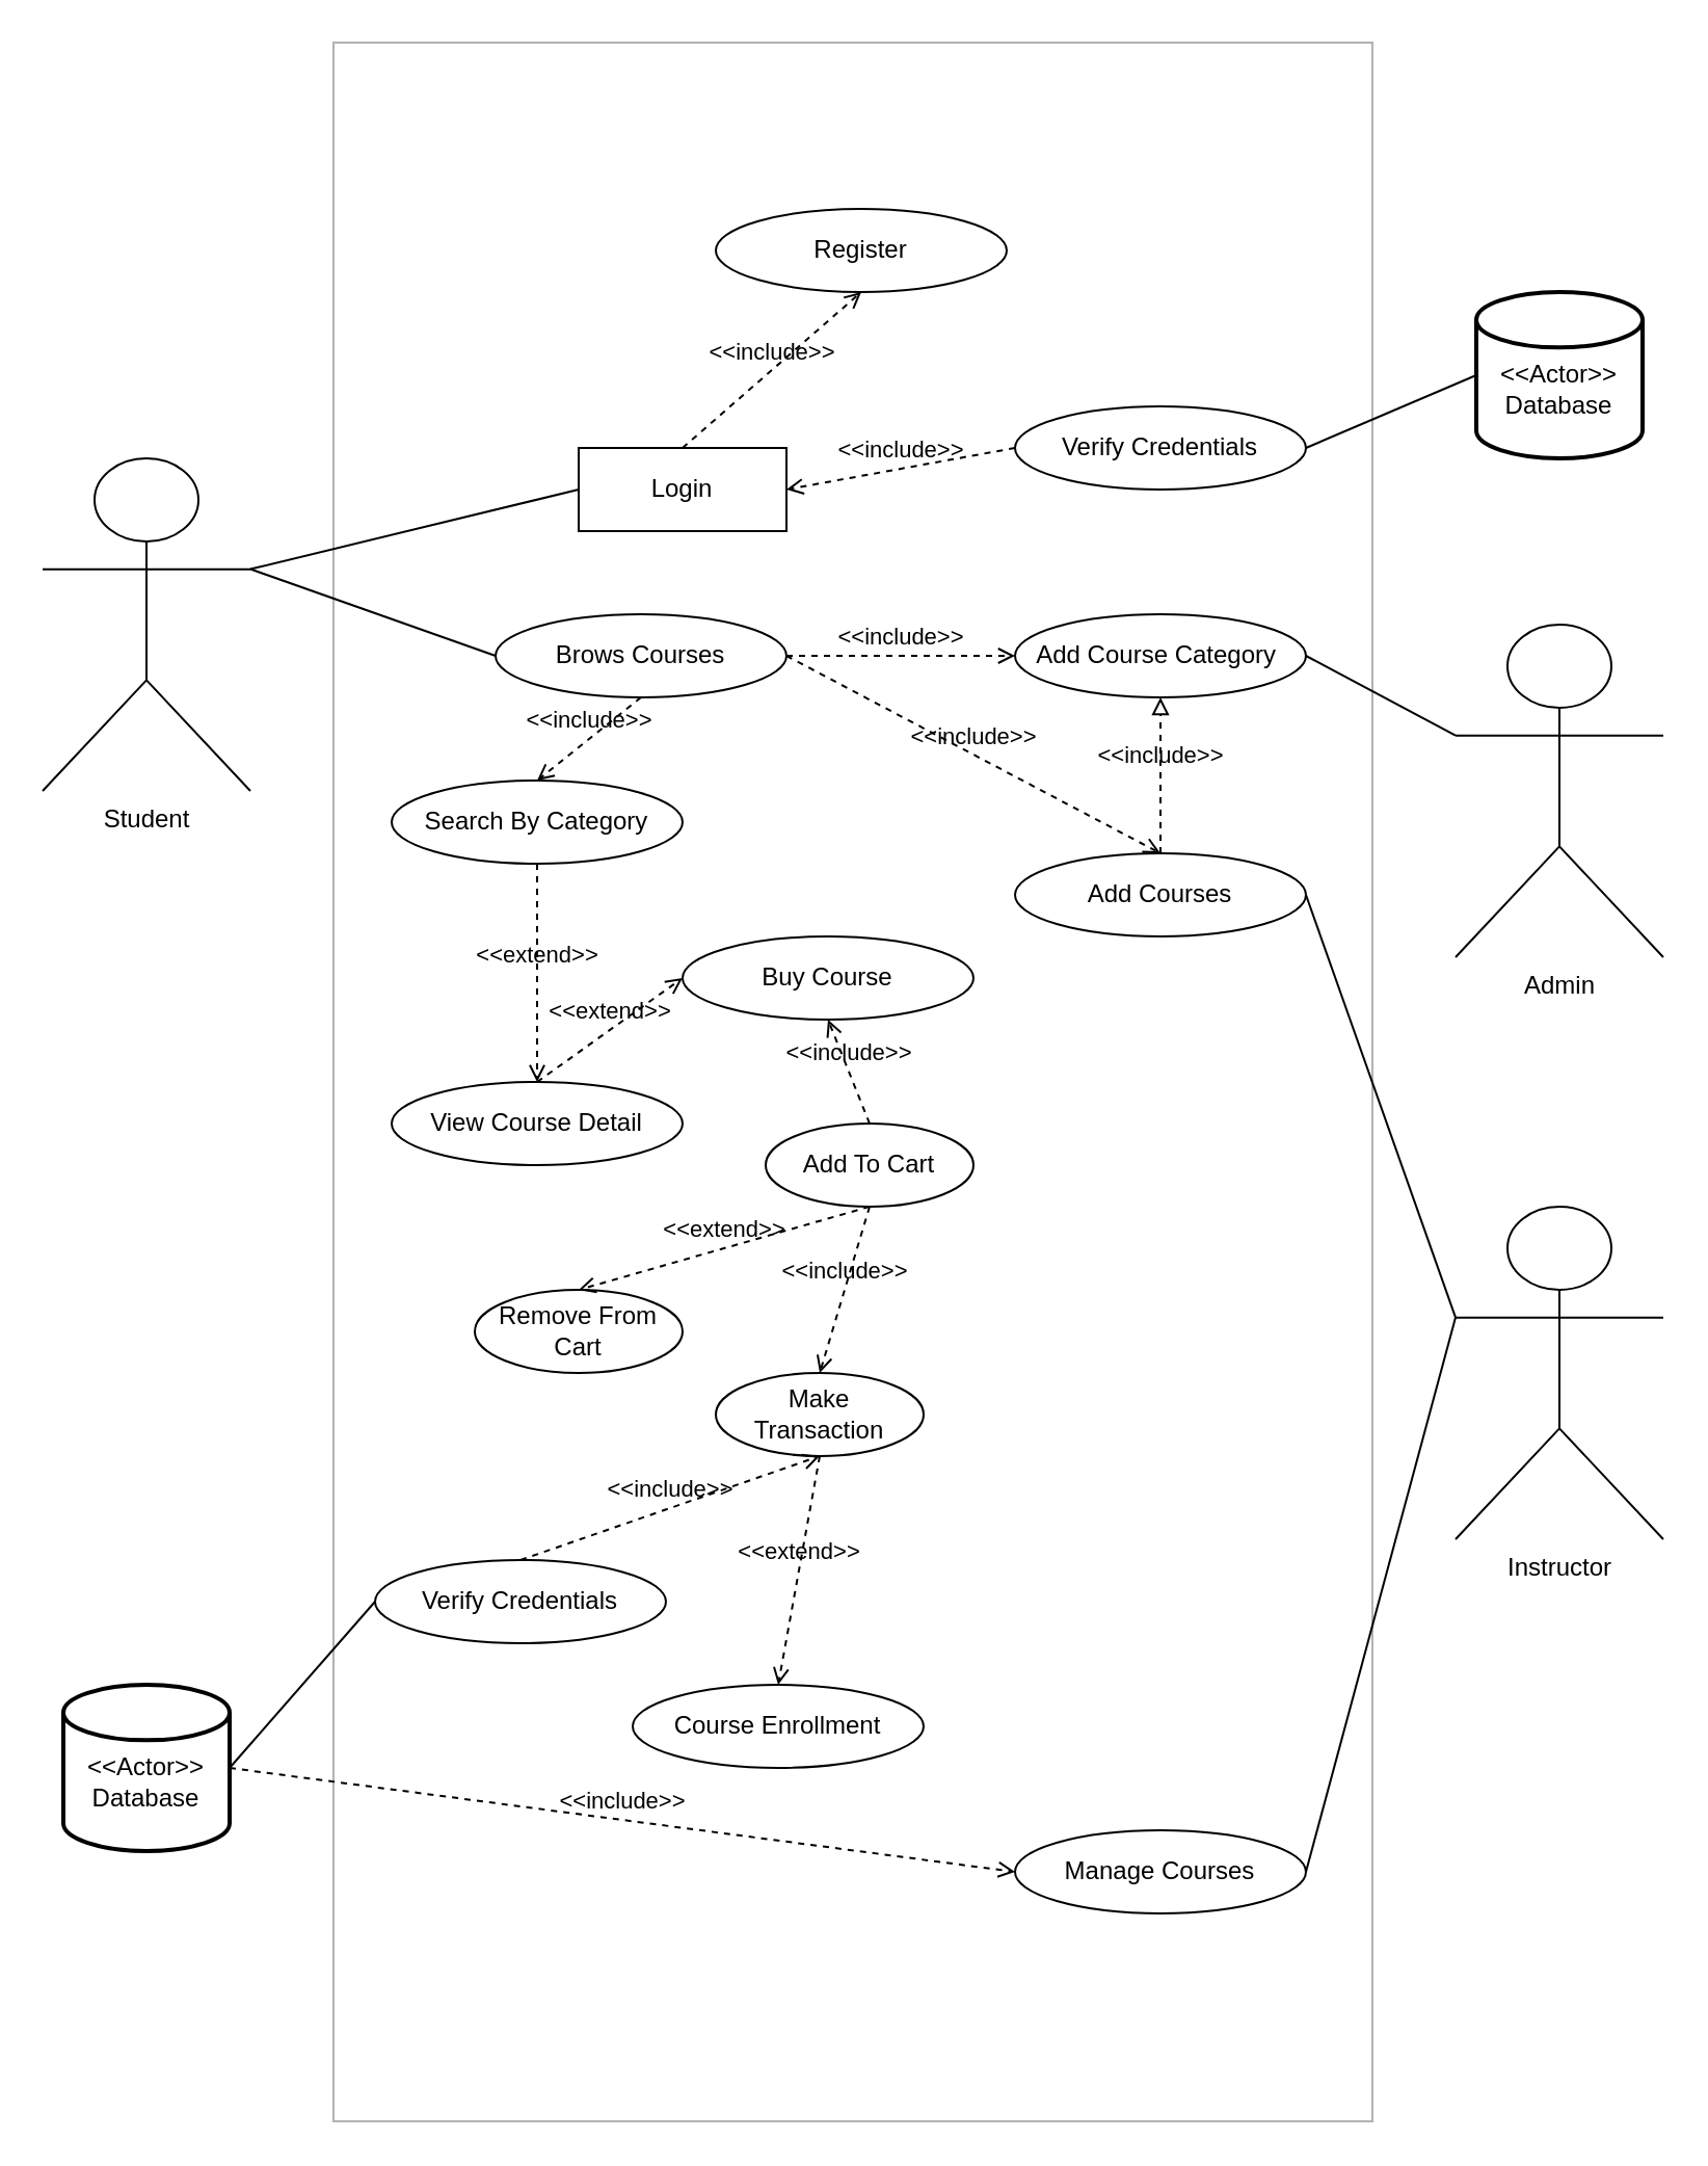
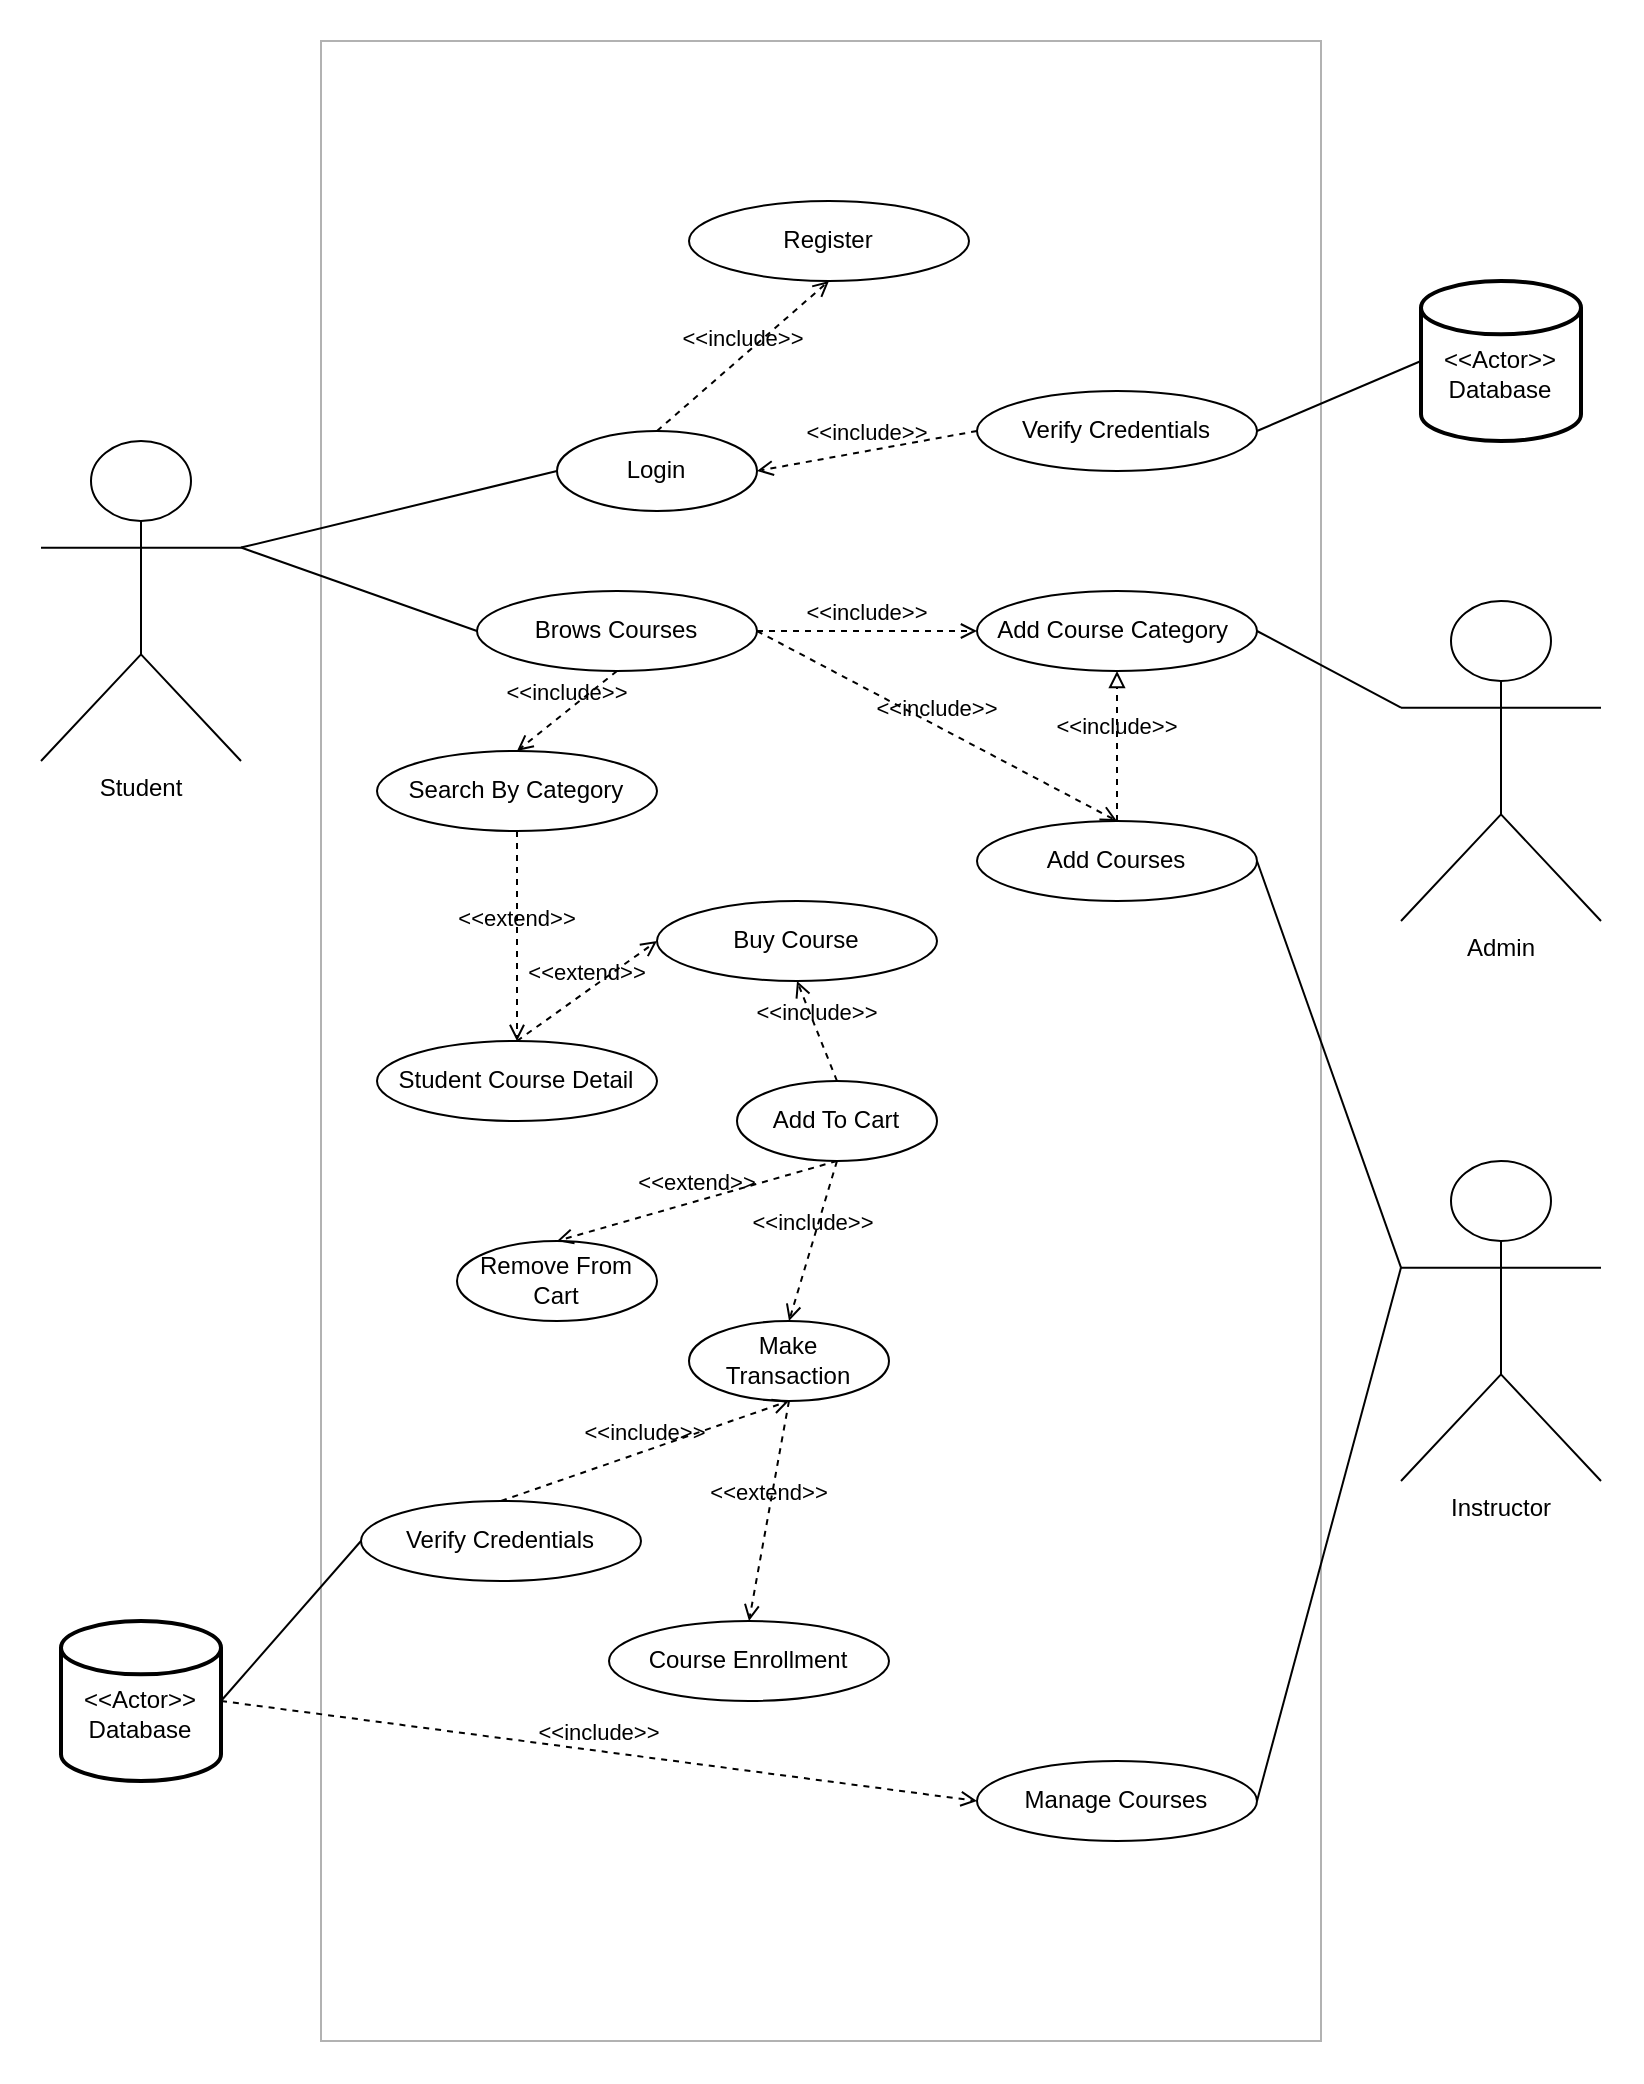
- <mxCell id="9" value="Login" style="whiteSpace=wrap;html=1;rounded=0;" vertex="1" parent="1"><mxGeometry x="278" y="215" width="100" height="40" as="geometry" /></mxCell>
+ <mxCell id="9" value="Login" style="ellipse;whiteSpace=wrap;html=1;" vertex="1" parent="1"><mxGeometry x="278" y="215" width="100" height="40" as="geometry" /></mxCell>
- <mxCell id="23" value="View Course Detail" style="ellipse;whiteSpace=wrap;html=1;" vertex="1" parent="1"><mxGeometry x="188" y="520" width="140" height="40" as="geometry" /></mxCell>
+ <mxCell id="23" value="Student Course Detail" style="ellipse;whiteSpace=wrap;html=1;" vertex="1" parent="1"><mxGeometry x="188" y="520" width="140" height="40" as="geometry" /></mxCell>
